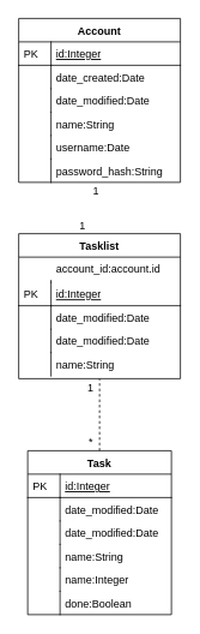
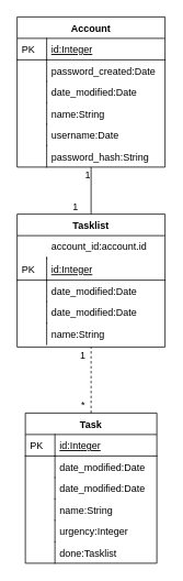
- <mxCell id="5" value="date_created:Date" style="shape=partialRectangle;top=0;left=0;right=0;bottom=0;align=left;verticalAlign=top;fillColor=none;spacingLeft=40;spacingRight=4;overflow=hidden;rotatable=0;points=[[0,0.5],[1,0.5]];portConstraint=eastwest;dropTarget=0;rounded=0;shadow=0;strokeWidth=1;" vertex="1" parent="2"><mxGeometry y="52" width="180" height="26" as="geometry" /></mxCell>
+ <mxCell id="5" value="password_created:Date" style="shape=partialRectangle;top=0;left=0;right=0;bottom=0;align=left;verticalAlign=top;fillColor=none;spacingLeft=40;spacingRight=4;overflow=hidden;rotatable=0;points=[[0,0.5],[1,0.5]];portConstraint=eastwest;dropTarget=0;rounded=0;shadow=0;strokeWidth=1;" vertex="1" parent="2"><mxGeometry y="52" width="180" height="26" as="geometry" /></mxCell>
+ <mxCell id="28" style="edgeStyle=orthogonalEdgeStyle;rounded=0;orthogonalLoop=1;jettySize=auto;html=1;exitX=0.5;exitY=0;exitDx=0;exitDy=0;entryX=0.5;entryY=1;entryDx=0;entryDy=0;endArrow=none;endFill=0;" edge="1" parent="1" source="29" target="2"><mxGeometry relative="1" as="geometry" /></mxCell>
- <mxCell id="24" value="name:Integer" style="shape=partialRectangle;top=0;left=0;right=0;bottom=0;align=left;verticalAlign=top;fillColor=none;spacingLeft=40;spacingRight=4;overflow=hidden;rotatable=0;points=[[0,0.5],[1,0.5]];portConstraint=eastwest;dropTarget=0;rounded=0;shadow=0;strokeWidth=1;" vertex="1" parent="15"><mxGeometry y="130" width="160" height="26" as="geometry" /></mxCell>
+ <mxCell id="24" value="urgency:Integer" style="shape=partialRectangle;top=0;left=0;right=0;bottom=0;align=left;verticalAlign=top;fillColor=none;spacingLeft=40;spacingRight=4;overflow=hidden;rotatable=0;points=[[0,0.5],[1,0.5]];portConstraint=eastwest;dropTarget=0;rounded=0;shadow=0;strokeWidth=1;" vertex="1" parent="15"><mxGeometry y="130" width="160" height="26" as="geometry" /></mxCell>
- <mxCell id="26" value="done:Boolean" style="shape=partialRectangle;top=0;left=0;right=0;bottom=0;align=left;verticalAlign=top;fillColor=none;spacingLeft=40;spacingRight=4;overflow=hidden;rotatable=0;points=[[0,0.5],[1,0.5]];portConstraint=eastwest;dropTarget=0;rounded=0;shadow=0;strokeWidth=1;" vertex="1" parent="15"><mxGeometry y="156" width="160" height="26" as="geometry" /></mxCell>
+ <mxCell id="26" value="done:Tasklist" style="shape=partialRectangle;top=0;left=0;right=0;bottom=0;align=left;verticalAlign=top;fillColor=none;spacingLeft=40;spacingRight=4;overflow=hidden;rotatable=0;points=[[0,0.5],[1,0.5]];portConstraint=eastwest;dropTarget=0;rounded=0;shadow=0;strokeWidth=1;" vertex="1" parent="15"><mxGeometry y="156" width="160" height="26" as="geometry" /></mxCell>
